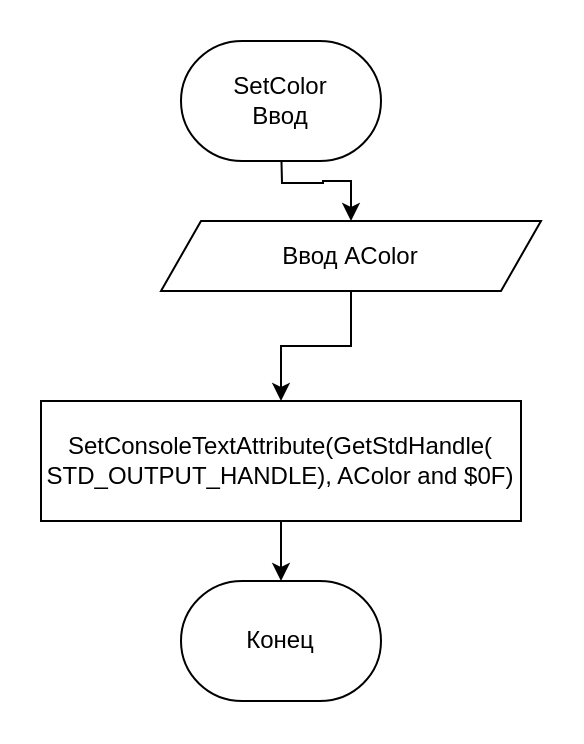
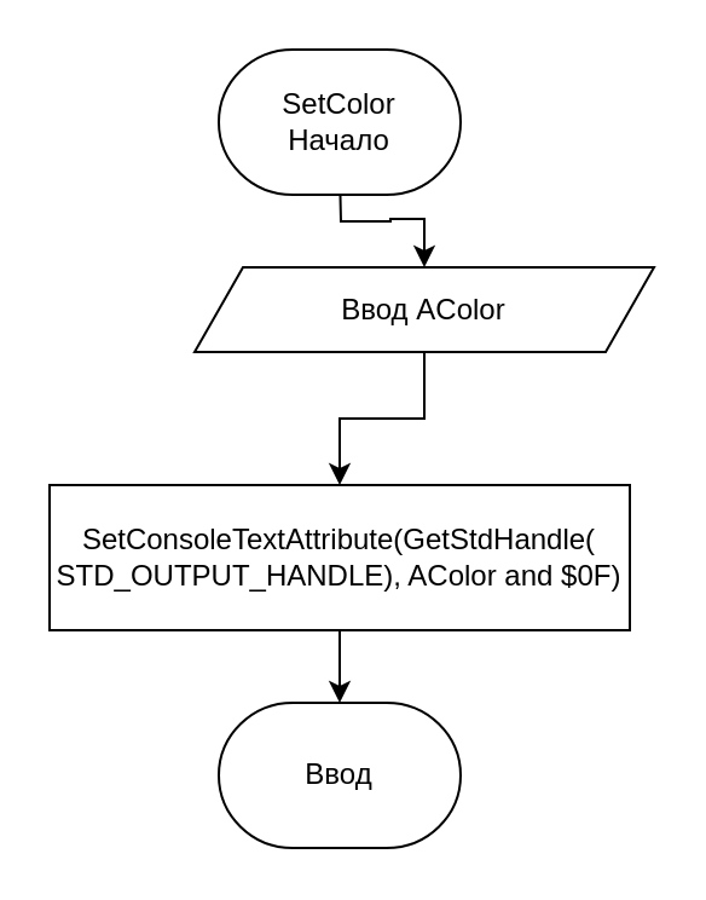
- <mxCell id="3" value="SetColor&lt;br&gt;Ввод" style="strokeWidth=1;html=1;shape=mxgraph.flowchart.terminator;whiteSpace=wrap;" parent="1" vertex="1"><mxGeometry x="90" y="20" width="100" height="60" as="geometry" /></mxCell>
+ <mxCell id="3" value="SetColor&lt;br&gt;Начало" style="strokeWidth=1;html=1;shape=mxgraph.flowchart.terminator;whiteSpace=wrap;" parent="1" vertex="1"><mxGeometry x="90" y="20" width="100" height="60" as="geometry" /></mxCell>
- <mxCell id="6" value="Конец" style="strokeWidth=1;html=1;shape=mxgraph.flowchart.terminator;whiteSpace=wrap;" parent="1" vertex="1"><mxGeometry x="90" y="290" width="100" height="60" as="geometry" /></mxCell>
+ <mxCell id="6" value="Ввод" style="strokeWidth=1;html=1;shape=mxgraph.flowchart.terminator;whiteSpace=wrap;" parent="1" vertex="1"><mxGeometry x="90" y="290" width="100" height="60" as="geometry" /></mxCell>
